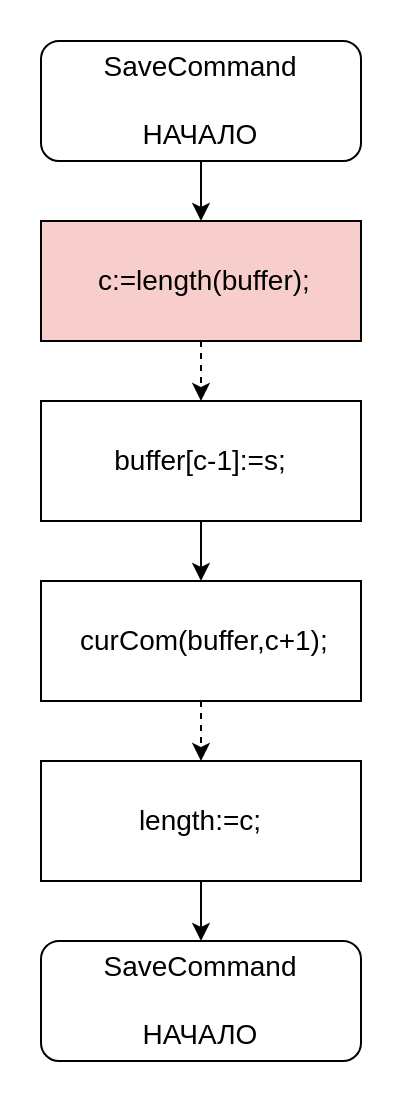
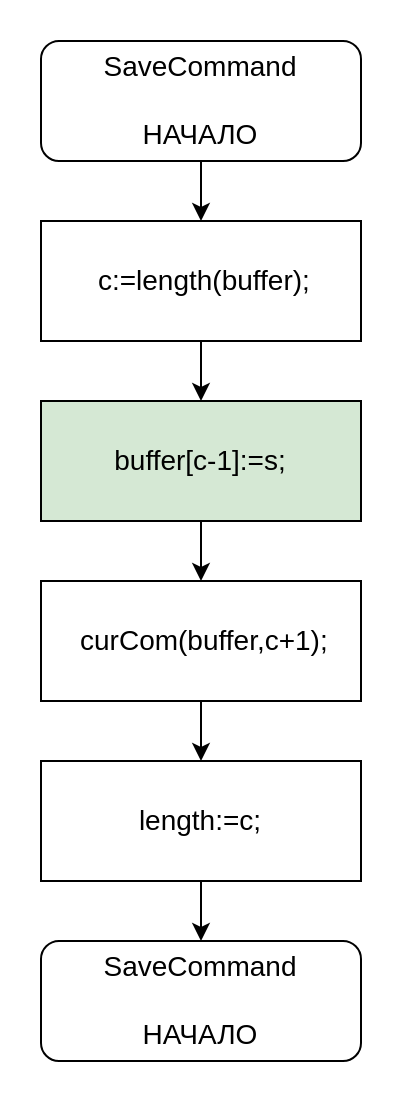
- <mxCell id="11" value="&lt;font style=&quot;font-size: 14px&quot;&gt;&amp;nbsp;c:=length(buffer);&lt;/font&gt;" style="rounded=0;whiteSpace=wrap;html=1;fillColor=#f8cecc;" vertex="1" parent="1"><mxGeometry x="20" y="110" width="160" height="60" as="geometry" /></mxCell>
+ <mxCell id="11" value="&lt;font style=&quot;font-size: 14px&quot;&gt;&amp;nbsp;c:=length(buffer);&lt;/font&gt;" style="rounded=0;whiteSpace=wrap;html=1;" vertex="1" parent="1"><mxGeometry x="20" y="110" width="160" height="60" as="geometry" /></mxCell>
- <mxCell id="10" style="edgeStyle=orthogonalEdgeStyle;rounded=0;orthogonalLoop=1;jettySize=auto;html=1;exitX=0.5;exitY=1;exitDx=0;exitDy=0;entryX=0.5;entryY=0;entryDx=0;entryDy=0;dashed=1;" edge="1" parent="1" source="11" target="9"><mxGeometry relative="1" as="geometry" /></mxCell>
+ <mxCell id="10" style="edgeStyle=orthogonalEdgeStyle;rounded=0;orthogonalLoop=1;jettySize=auto;html=1;exitX=0.5;exitY=1;exitDx=0;exitDy=0;entryX=0.5;entryY=0;entryDx=0;entryDy=0;" edge="1" parent="1" source="11" target="9"><mxGeometry relative="1" as="geometry" /></mxCell>
- <mxCell id="9" value="&lt;font style=&quot;font-size: 14px&quot;&gt;buffer[c-1]:=s;&lt;/font&gt;" style="rounded=0;whiteSpace=wrap;html=1;" vertex="1" parent="1"><mxGeometry x="20" y="200" width="160" height="60" as="geometry" /></mxCell>
+ <mxCell id="9" value="&lt;font style=&quot;font-size: 14px&quot;&gt;buffer[c-1]:=s;&lt;/font&gt;" style="rounded=0;whiteSpace=wrap;html=1;fillColor=#d5e8d4;" vertex="1" parent="1"><mxGeometry x="20" y="200" width="160" height="60" as="geometry" /></mxCell>
- <mxCell id="4" style="edgeStyle=orthogonalEdgeStyle;rounded=0;orthogonalLoop=1;jettySize=auto;html=1;exitX=0.5;exitY=1;exitDx=0;exitDy=0;entryX=0.5;entryY=0;entryDx=0;entryDy=0;dashed=1;" edge="1" parent="1" source="5" target="7"><mxGeometry relative="1" as="geometry" /></mxCell>
+ <mxCell id="4" style="edgeStyle=orthogonalEdgeStyle;rounded=0;orthogonalLoop=1;jettySize=auto;html=1;exitX=0.5;exitY=1;exitDx=0;exitDy=0;entryX=0.5;entryY=0;entryDx=0;entryDy=0;" edge="1" parent="1" source="5" target="7"><mxGeometry relative="1" as="geometry" /></mxCell>
